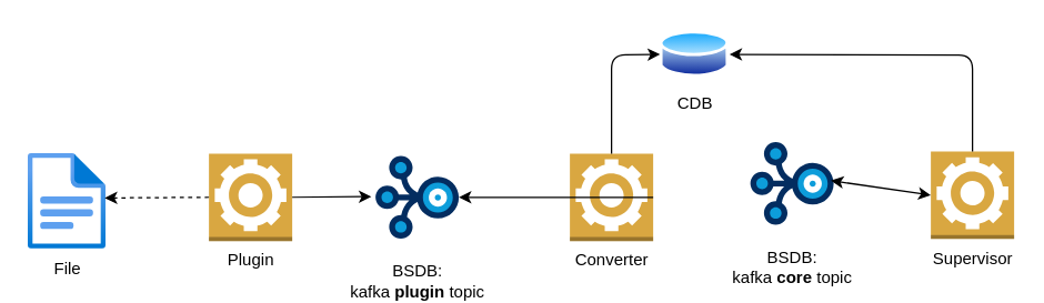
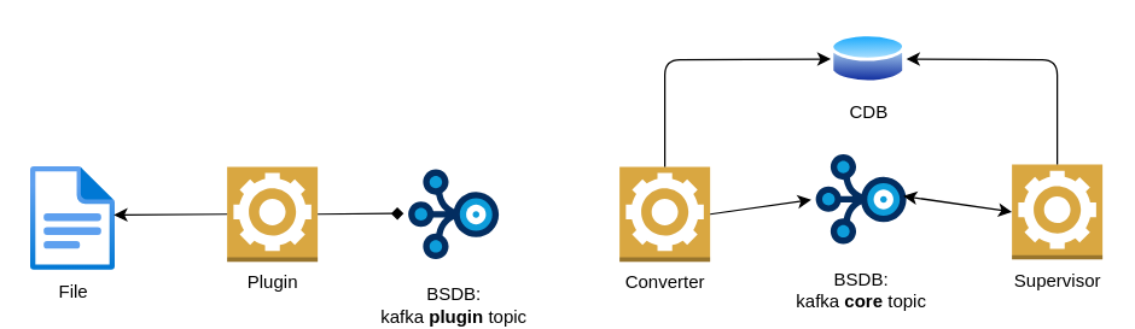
- <mxCell id="4" value="CDB" style="image;aspect=fixed;perimeter=ellipsePerimeter;html=1;align=center;shadow=0;dashed=0;spacingTop=3;image=img/lib/active_directory/database.svg;" parent="1" vertex="1"><mxGeometry x="475" y="20" width="50" height="37" as="geometry" /></mxCell>
+ <mxCell id="4" value="CDB" style="image;aspect=fixed;perimeter=ellipsePerimeter;html=1;align=center;shadow=0;dashed=0;spacingTop=3;image=img/lib/active_directory/database.svg;" parent="1" vertex="1"><mxGeometry x="550" y="20" width="50" height="37" as="geometry" /></mxCell>
- <mxCell id="13" value="" style="endArrow=classic;html=1;rounded=0;exitX=1;exitY=0.5;exitDx=0;exitDy=0;exitPerimeter=0;entryX=-0.05;entryY=0.492;entryDx=0;entryDy=0;entryPerimeter=0;" edge="1" parent="1" source="6" target="8"><mxGeometry width="50" height="50" relative="1" as="geometry"><mxPoint x="380" y="380" as="sourcePoint" /><mxPoint x="430" y="330" as="targetPoint" /></mxGeometry></mxCell>
+ <mxCell id="13" value="" style="endArrow=diamond;html=1;rounded=0;exitX=1;exitY=0.5;exitDx=0;exitDy=0;exitPerimeter=0;entryX=-0.05;entryY=0.492;entryDx=0;entryDy=0;entryPerimeter=0;" edge="1" parent="1" source="6" target="8"><mxGeometry width="50" height="50" relative="1" as="geometry"><mxPoint x="380" y="380" as="sourcePoint" /><mxPoint x="430" y="330" as="targetPoint" /></mxGeometry></mxCell>
- <mxCell id="14" value="" style="endArrow=classic;html=1;rounded=0;exitX=0;exitY=0.5;exitDx=0;exitDy=0;exitPerimeter=0;entryX=0.982;entryY=0.464;entryDx=0;entryDy=0;entryPerimeter=0;dashed=1;" edge="1" parent="1" source="6" target="9"><mxGeometry width="50" height="50" relative="1" as="geometry"><mxPoint x="380" y="380" as="sourcePoint" /><mxPoint x="430" y="330" as="targetPoint" /></mxGeometry></mxCell>
+ <mxCell id="14" value="" style="endArrow=classic;html=1;rounded=0;exitX=0;exitY=0.5;exitDx=0;exitDy=0;exitPerimeter=0;entryX=0.982;entryY=0.464;entryDx=0;entryDy=0;entryPerimeter=0;" edge="1" parent="1" source="6" target="9"><mxGeometry width="50" height="50" relative="1" as="geometry"><mxPoint x="380" y="380" as="sourcePoint" /><mxPoint x="430" y="330" as="targetPoint" /></mxGeometry></mxCell>
- <mxCell id="12" value="" style="endArrow=classic;html=1;rounded=0;exitX=1;exitY=0.5;exitDx=0;exitDy=0;exitPerimeter=0;" edge="1" parent="1" source="7" target="8"><mxGeometry width="50" height="50" relative="1" as="geometry"><mxPoint x="380" y="380" as="sourcePoint" /><mxPoint x="430" y="330" as="targetPoint" /></mxGeometry></mxCell>
+ <mxCell id="12" value="" style="endArrow=classic;html=1;rounded=0;entryX=-0.05;entryY=0.508;entryDx=0;entryDy=0;entryPerimeter=0;exitX=1;exitY=0.5;exitDx=0;exitDy=0;exitPerimeter=0;" edge="1" parent="1" source="7" target="2"><mxGeometry width="50" height="50" relative="1" as="geometry"><mxPoint x="380" y="380" as="sourcePoint" /><mxPoint x="430" y="330" as="targetPoint" /></mxGeometry></mxCell>
